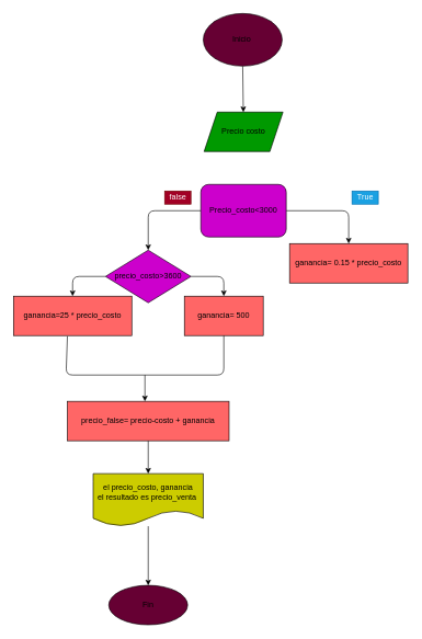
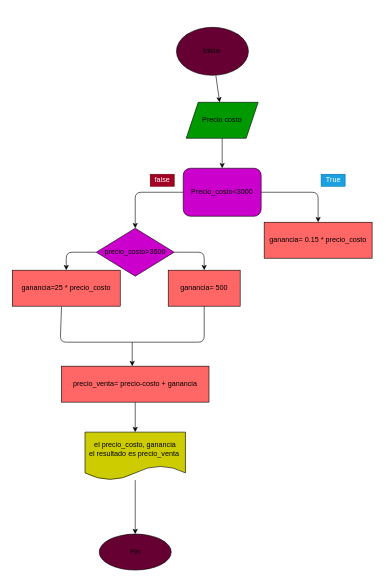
- <mxCell id="3" value="Inicio&amp;nbsp;" style="ellipse;whiteSpace=wrap;html=1;fillColor=#660033;" vertex="1" parent="1"><mxGeometry x="308.75" y="20" width="120" height="80" as="geometry" /></mxCell>
+ <mxCell id="3" value="Inicio&amp;nbsp;" style="ellipse;whiteSpace=wrap;html=1;fillColor=#660033;" vertex="1" parent="1"><mxGeometry x="293.75" y="45" width="120" height="80" as="geometry" /></mxCell>
+ <mxCell id="4" style="edgeStyle=none;html=1;exitX=0.5;exitY=1;exitDx=0;exitDy=0;" edge="1" parent="1" source="5" target="8"><mxGeometry relative="1" as="geometry" /></mxCell>
- <mxCell id="20" value="precio_false= precio-costo + ganancia" style="rounded=0;whiteSpace=wrap;html=1;fillColor=#FF6666;" vertex="1" parent="1"><mxGeometry x="102" y="610" width="246" height="60" as="geometry" /></mxCell>
+ <mxCell id="20" value="precio_venta= precio-costo + ganancia" style="rounded=0;whiteSpace=wrap;html=1;fillColor=#FF6666;" vertex="1" parent="1"><mxGeometry x="102" y="610" width="246" height="60" as="geometry" /></mxCell>
